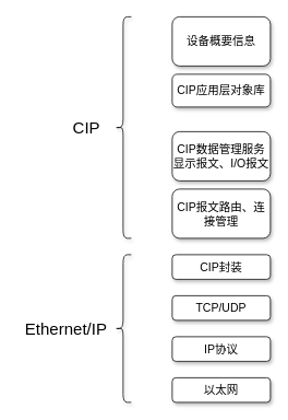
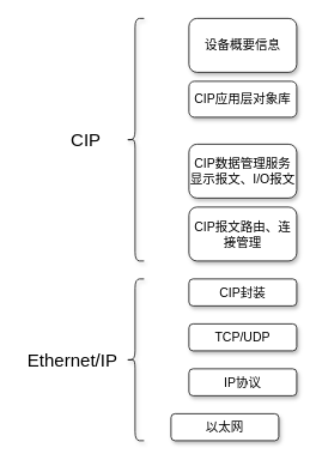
- <mxCell id="7" value="CIP" style="text;html=1;align=center;verticalAlign=middle;resizable=0;points=[];autosize=1;fontSize=20;shadow=1;" parent="1" vertex="1"><mxGeometry x="80" y="140" width="50" height="30" as="geometry" /></mxCell>
+ <mxCell id="7" value="CIP" style="text;html=1;align=center;verticalAlign=middle;resizable=0;points=[];autosize=1;fontSize=20;shadow=1;" parent="1" vertex="1"><mxGeometry x="70" y="140" width="50" height="30" as="geometry" /></mxCell>
- <mxCell id="11" value="以太网" style="rounded=1;whiteSpace=wrap;html=1;fontSize=14;shadow=1;" parent="1" vertex="1"><mxGeometry x="210" y="460" width="120" height="30" as="geometry" /></mxCell>
+ <mxCell id="11" value="以太网" style="rounded=1;whiteSpace=wrap;html=1;fontSize=14;shadow=1;" parent="1" vertex="1"><mxGeometry x="190" y="460" width="120" height="30" as="geometry" /></mxCell>
